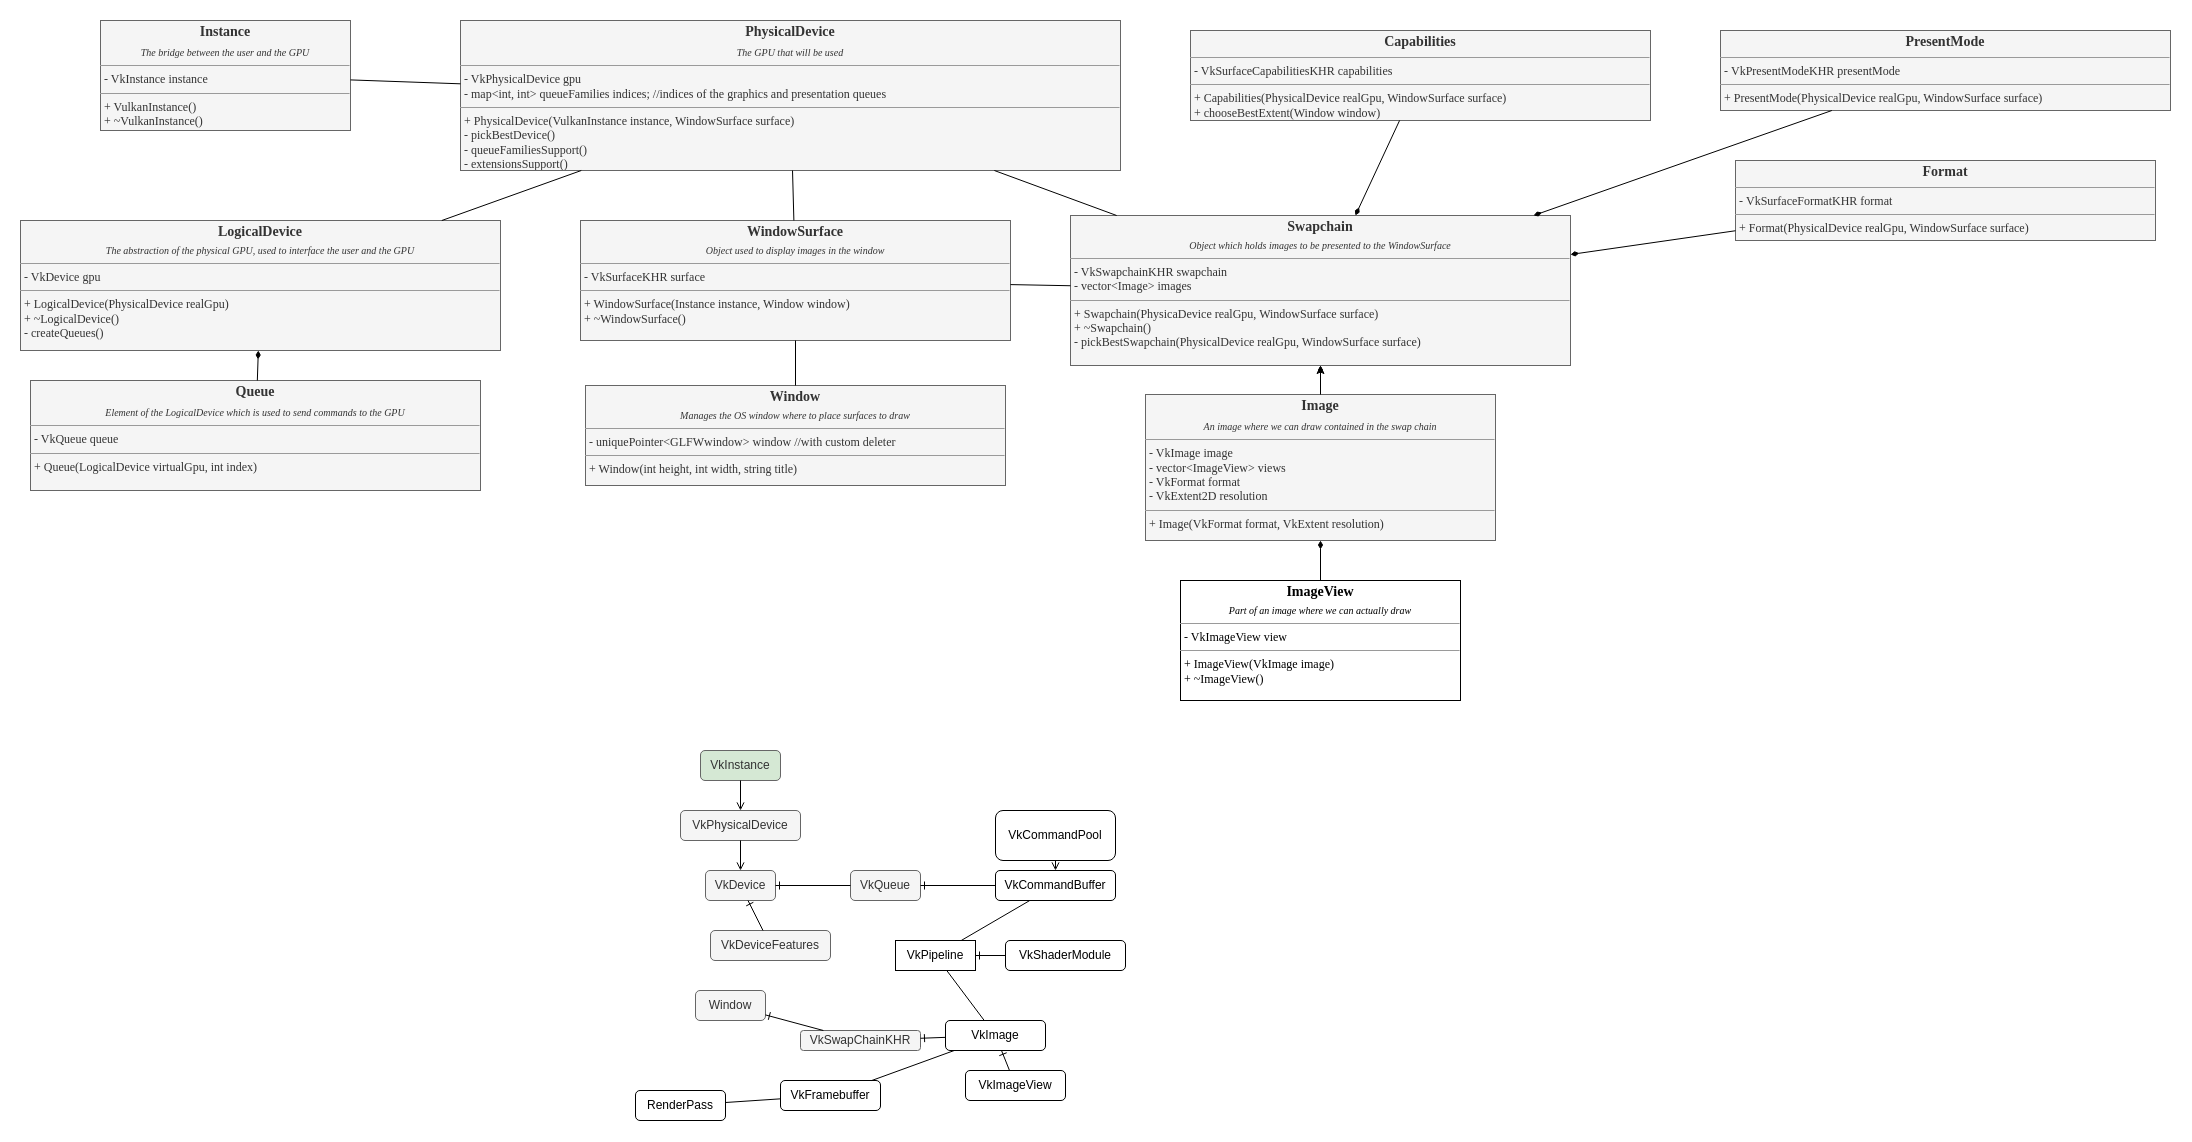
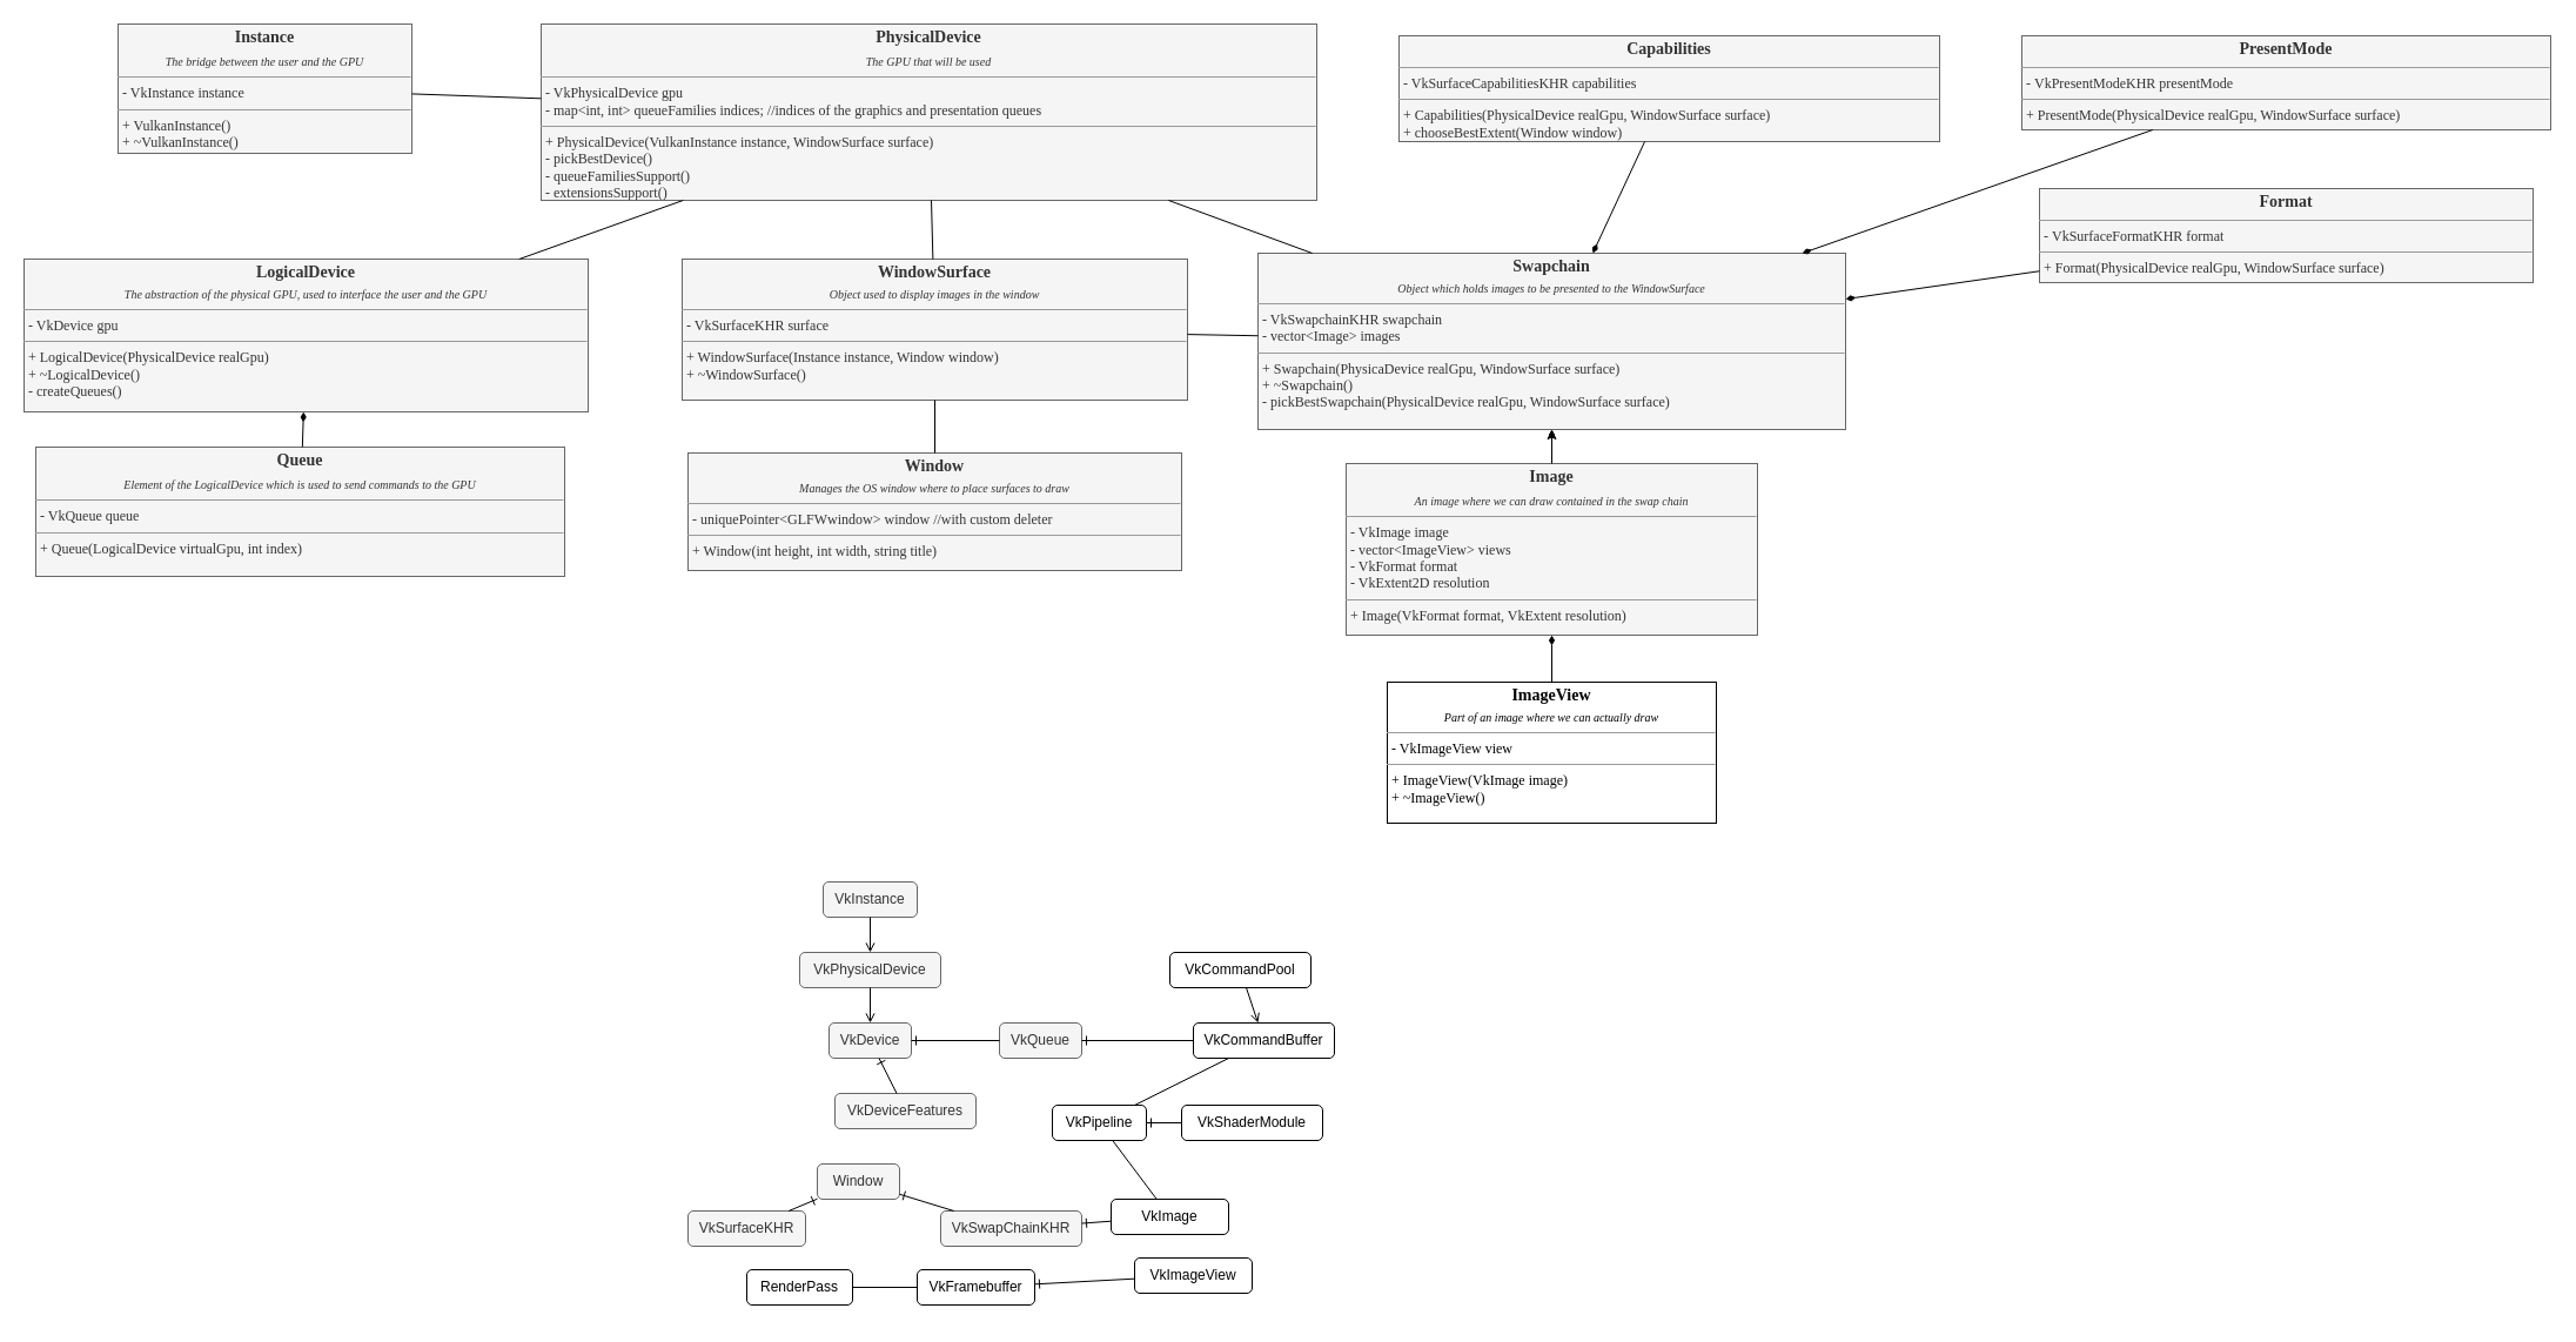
- <mxCell id="6" value="VkInstance" style="rounded=1;whiteSpace=wrap;html=1;glass=0;sketch=0;shadow=0;fillColor=#d5e8d4;fontColor=#333333;strokeColor=#666666;" parent="4" vertex="1"><mxGeometry x="115" width="80" height="30" as="geometry" /></mxCell>
+ <mxCell id="6" value="VkInstance" style="rounded=1;whiteSpace=wrap;html=1;glass=0;sketch=0;shadow=0;fillColor=#f5f5f5;fontColor=#333333;strokeColor=#666666;" parent="4" vertex="1"><mxGeometry x="115" width="80" height="30" as="geometry" /></mxCell>
- <mxCell id="18" value="VkCommandPool" style="rounded=1;whiteSpace=wrap;html=1;glass=0;sketch=0;shadow=0;" parent="4" vertex="1"><mxGeometry x="410" y="60" width="120" height="50" as="geometry" /></mxCell>
+ <mxCell id="18" value="VkCommandPool" style="rounded=1;whiteSpace=wrap;html=1;glass=0;sketch=0;shadow=0;" parent="4" vertex="1"><mxGeometry x="410" y="60" width="120" height="30" as="geometry" /></mxCell>
- <mxCell id="17" value="VkCommandBuffer" style="rounded=1;whiteSpace=wrap;html=1;glass=0;sketch=0;shadow=0;" parent="4" vertex="1"><mxGeometry x="410" y="120" width="120" height="30" as="geometry" /></mxCell>
+ <mxCell id="17" value="VkCommandBuffer" style="rounded=1;whiteSpace=wrap;html=1;glass=0;sketch=0;shadow=0;" parent="4" vertex="1"><mxGeometry x="430" y="120" width="120" height="30" as="geometry" /></mxCell>
- <mxCell id="15" value="VkPipeline" style="whiteSpace=wrap;html=1;glass=0;sketch=0;shadow=0;rounded=0;" parent="4" vertex="1"><mxGeometry x="310" y="190" width="80" height="30" as="geometry" /></mxCell>
+ <mxCell id="15" value="VkPipeline" style="rounded=1;whiteSpace=wrap;html=1;glass=0;sketch=0;shadow=0;" parent="4" vertex="1"><mxGeometry x="310" y="190" width="80" height="30" as="geometry" /></mxCell>
+ <mxCell id="24" value="" style="endArrow=ERone;html=1;rounded=0;endFill=0;" parent="4" source="11" target="5" edge="1"><mxGeometry width="50" height="50" relative="1" as="geometry"><mxPoint x="80" y="122.5" as="sourcePoint" /><mxPoint x="145" y="130.625" as="targetPoint" /></mxGeometry></mxCell>
- <mxCell id="12" value="VkSwapChainKHR" style="rounded=1;whiteSpace=wrap;html=1;glass=0;sketch=0;shadow=0;fillColor=#f5f5f5;fontColor=#333333;strokeColor=#666666;" parent="4" vertex="1"><mxGeometry x="215" y="280" width="120" height="20" as="geometry" /></mxCell>
+ <mxCell id="12" value="VkSwapChainKHR" style="rounded=1;whiteSpace=wrap;html=1;glass=0;sketch=0;shadow=0;fillColor=#f5f5f5;fontColor=#333333;strokeColor=#666666;" parent="4" vertex="1"><mxGeometry x="215" y="280" width="120" height="30" as="geometry" /></mxCell>
+ <mxCell id="11" value="VkSurfaceKHR" style="rounded=1;whiteSpace=wrap;html=1;glass=0;sketch=0;shadow=0;fillColor=#f5f5f5;fontColor=#333333;strokeColor=#666666;" parent="4" vertex="1"><mxGeometry y="280" width="100" height="30" as="geometry" /></mxCell>
- <mxCell id="35" value="" style="endArrow=ERone;html=1;rounded=0;endFill=0;" parent="4" source="13" target="34" edge="1"><mxGeometry width="50" height="50" relative="1" as="geometry"><mxPoint x="390" y="311.774" as="sourcePoint" /><mxPoint x="345" y="308.871" as="targetPoint" /></mxGeometry></mxCell>
+ <mxCell id="35" value="" style="endArrow=ERone;html=1;rounded=0;endFill=0;" parent="4" source="13" target="14" edge="1"><mxGeometry width="50" height="50" relative="1" as="geometry"><mxPoint x="390" y="311.774" as="sourcePoint" /><mxPoint x="345" y="308.871" as="targetPoint" /></mxGeometry></mxCell>
- <mxCell id="28" value="" style="endArrow=none;html=1;rounded=0;endFill=0;" parent="4" source="14" target="34" edge="1"><mxGeometry width="50" height="50" relative="1" as="geometry"><mxPoint x="343.077" y="350" as="sourcePoint" /><mxPoint x="296.923" y="250" as="targetPoint" /></mxGeometry></mxCell>
- <mxCell id="19" value="RenderPass" style="rounded=1;whiteSpace=wrap;html=1;glass=0;sketch=0;shadow=0;" parent="4" vertex="1"><mxGeometry x="50" y="340" width="90" height="30" as="geometry" /></mxCell>
+ <mxCell id="19" value="RenderPass" style="rounded=1;whiteSpace=wrap;html=1;glass=0;sketch=0;shadow=0;" parent="4" vertex="1"><mxGeometry x="50" y="330" width="90" height="30" as="geometry" /></mxCell>
